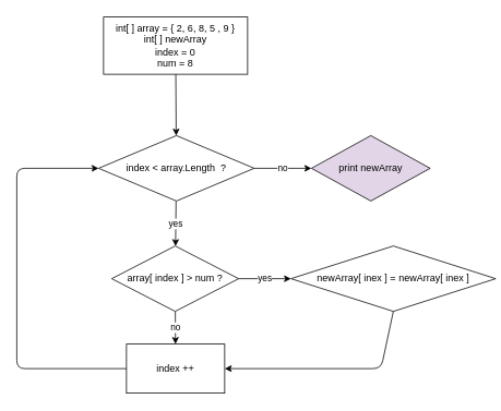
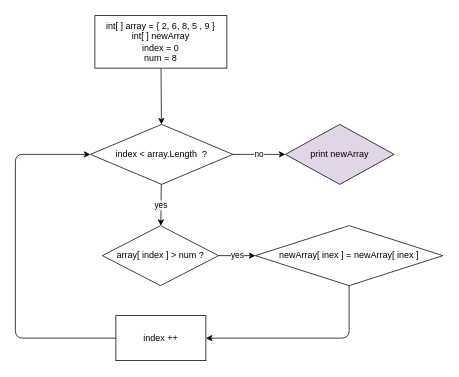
- <mxCell id="11" value="newArray[ inex ] = newArray[ inex ]" style="rhombus;whiteSpace=wrap;html=1;rounded=0;" vertex="1" parent="1"><mxGeometry x="355" y="300" width="250" height="80" as="geometry" /></mxCell>
+ <mxCell id="11" value="newArray[ inex ] = newArray[ inex ]" style="rhombus;whiteSpace=wrap;html=1;rounded=0;" vertex="1" parent="1"><mxGeometry x="340" y="300" width="250" height="80" as="geometry" /></mxCell>
- <mxCell id="9" value="no" style="edgeStyle=none;html=1;" edge="1" parent="1" source="10" target="12"><mxGeometry relative="1" as="geometry" /></mxCell>
